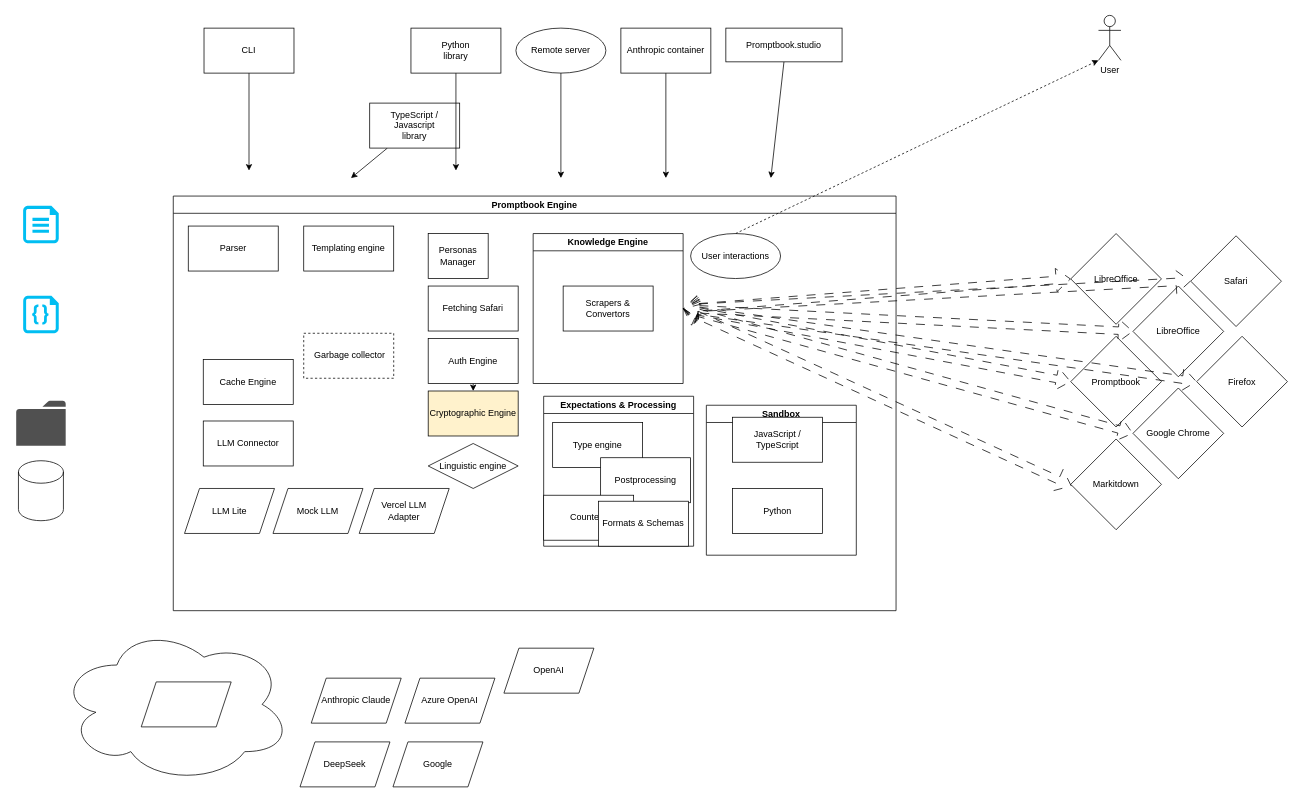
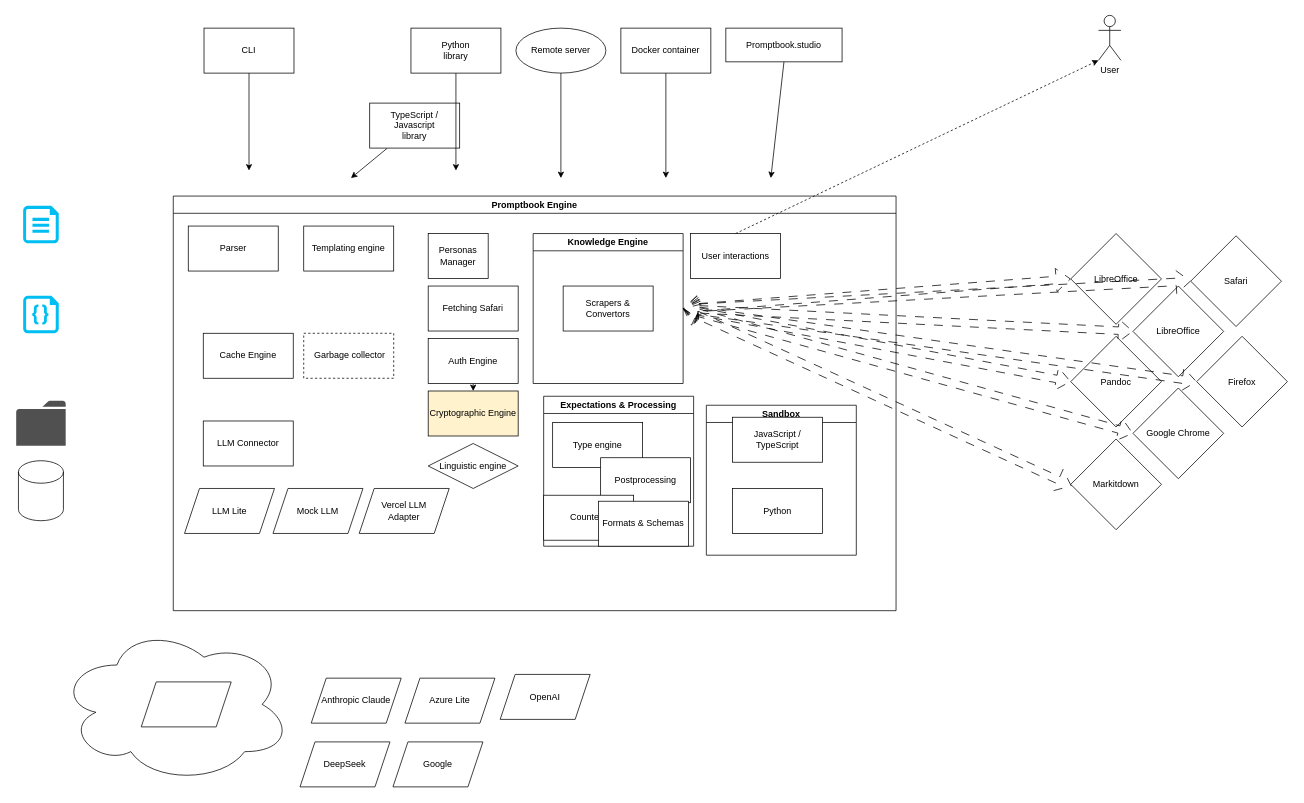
- <mxCell id="43" value="Anthropic container" style="rounded=0;whiteSpace=wrap;html=1;" vertex="1" parent="1"><mxGeometry x="827" y="37" width="120" height="60" as="geometry" /></mxCell>
+ <mxCell id="43" value="Docker container" style="rounded=0;whiteSpace=wrap;html=1;" vertex="1" parent="1"><mxGeometry x="827" y="37" width="120" height="60" as="geometry" /></mxCell>
- <mxCell id="20" value="User interactions" style="ellipse;whiteSpace=wrap;html=1;" vertex="1" parent="6"><mxGeometry x="690" y="50" width="120" height="60" as="geometry" /></mxCell>
+ <mxCell id="20" value="User interactions" style="rounded=0;whiteSpace=wrap;html=1;" vertex="1" parent="6"><mxGeometry x="690" y="50" width="120" height="60" as="geometry" /></mxCell>
- <mxCell id="17" value="Cache Engine" style="rounded=0;whiteSpace=wrap;html=1;" vertex="1" parent="6"><mxGeometry x="40" y="218" width="120" height="60" as="geometry" /></mxCell>
+ <mxCell id="17" value="Cache Engine" style="rounded=0;whiteSpace=wrap;html=1;" vertex="1" parent="6"><mxGeometry x="40" y="183" width="120" height="60" as="geometry" /></mxCell>
- <mxCell id="51" value="Promptbook" style="rhombus;whiteSpace=wrap;html=1;" vertex="1" parent="1"><mxGeometry x="1427" y="448" width="121" height="121" as="geometry" /></mxCell>
+ <mxCell id="51" value="Pandoc" style="rhombus;whiteSpace=wrap;html=1;" vertex="1" parent="1"><mxGeometry x="1427" y="448" width="121" height="121" as="geometry" /></mxCell>
- <mxCell id="64" value="OpenAI" style="shape=parallelogram;perimeter=parallelogramPerimeter;whiteSpace=wrap;html=1;fixedSize=1;" vertex="1" parent="1"><mxGeometry x="671" y="864" width="120" height="60" as="geometry" /></mxCell>
+ <mxCell id="64" value="OpenAI" style="shape=parallelogram;perimeter=parallelogramPerimeter;whiteSpace=wrap;html=1;fixedSize=1;" vertex="1" parent="1"><mxGeometry x="666" y="899" width="120" height="60" as="geometry" /></mxCell>
- <mxCell id="63" value="Azure OpenAI" style="shape=parallelogram;perimeter=parallelogramPerimeter;whiteSpace=wrap;html=1;fixedSize=1;" vertex="1" parent="1"><mxGeometry x="539" y="904" width="120" height="60" as="geometry" /></mxCell>
+ <mxCell id="63" value="Azure Lite" style="shape=parallelogram;perimeter=parallelogramPerimeter;whiteSpace=wrap;html=1;fixedSize=1;" vertex="1" parent="1"><mxGeometry x="539" y="904" width="120" height="60" as="geometry" /></mxCell>
